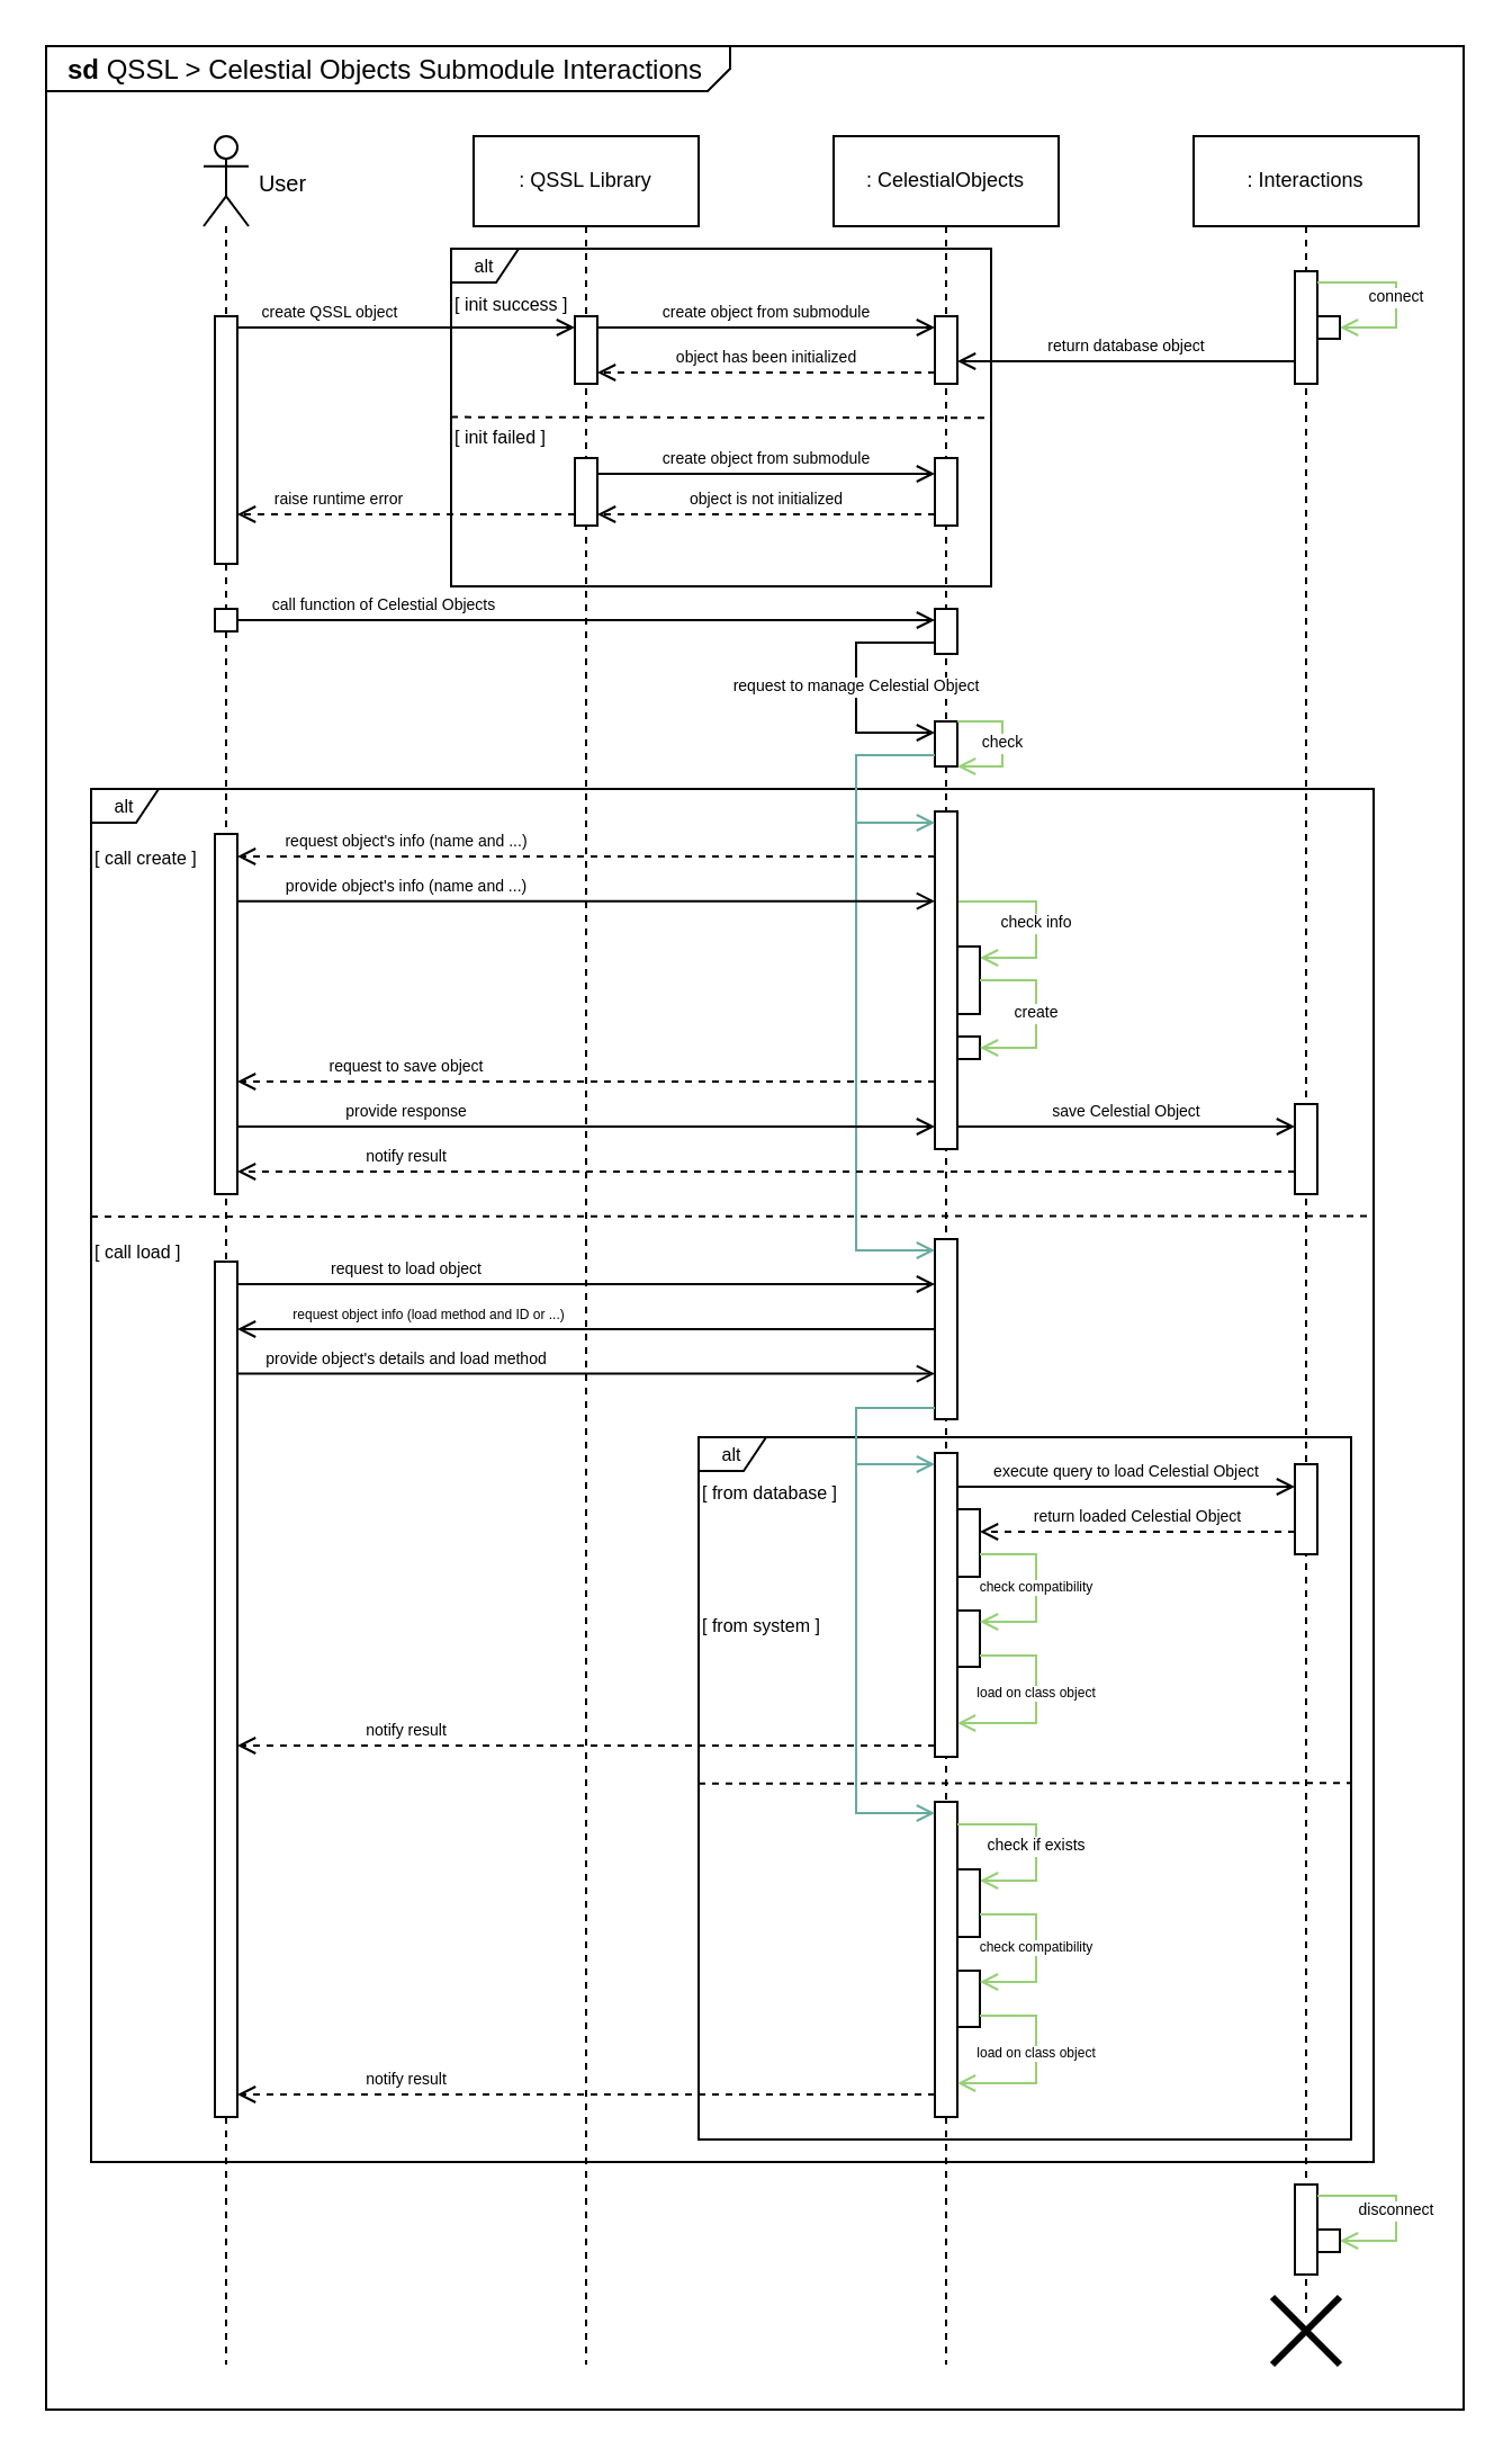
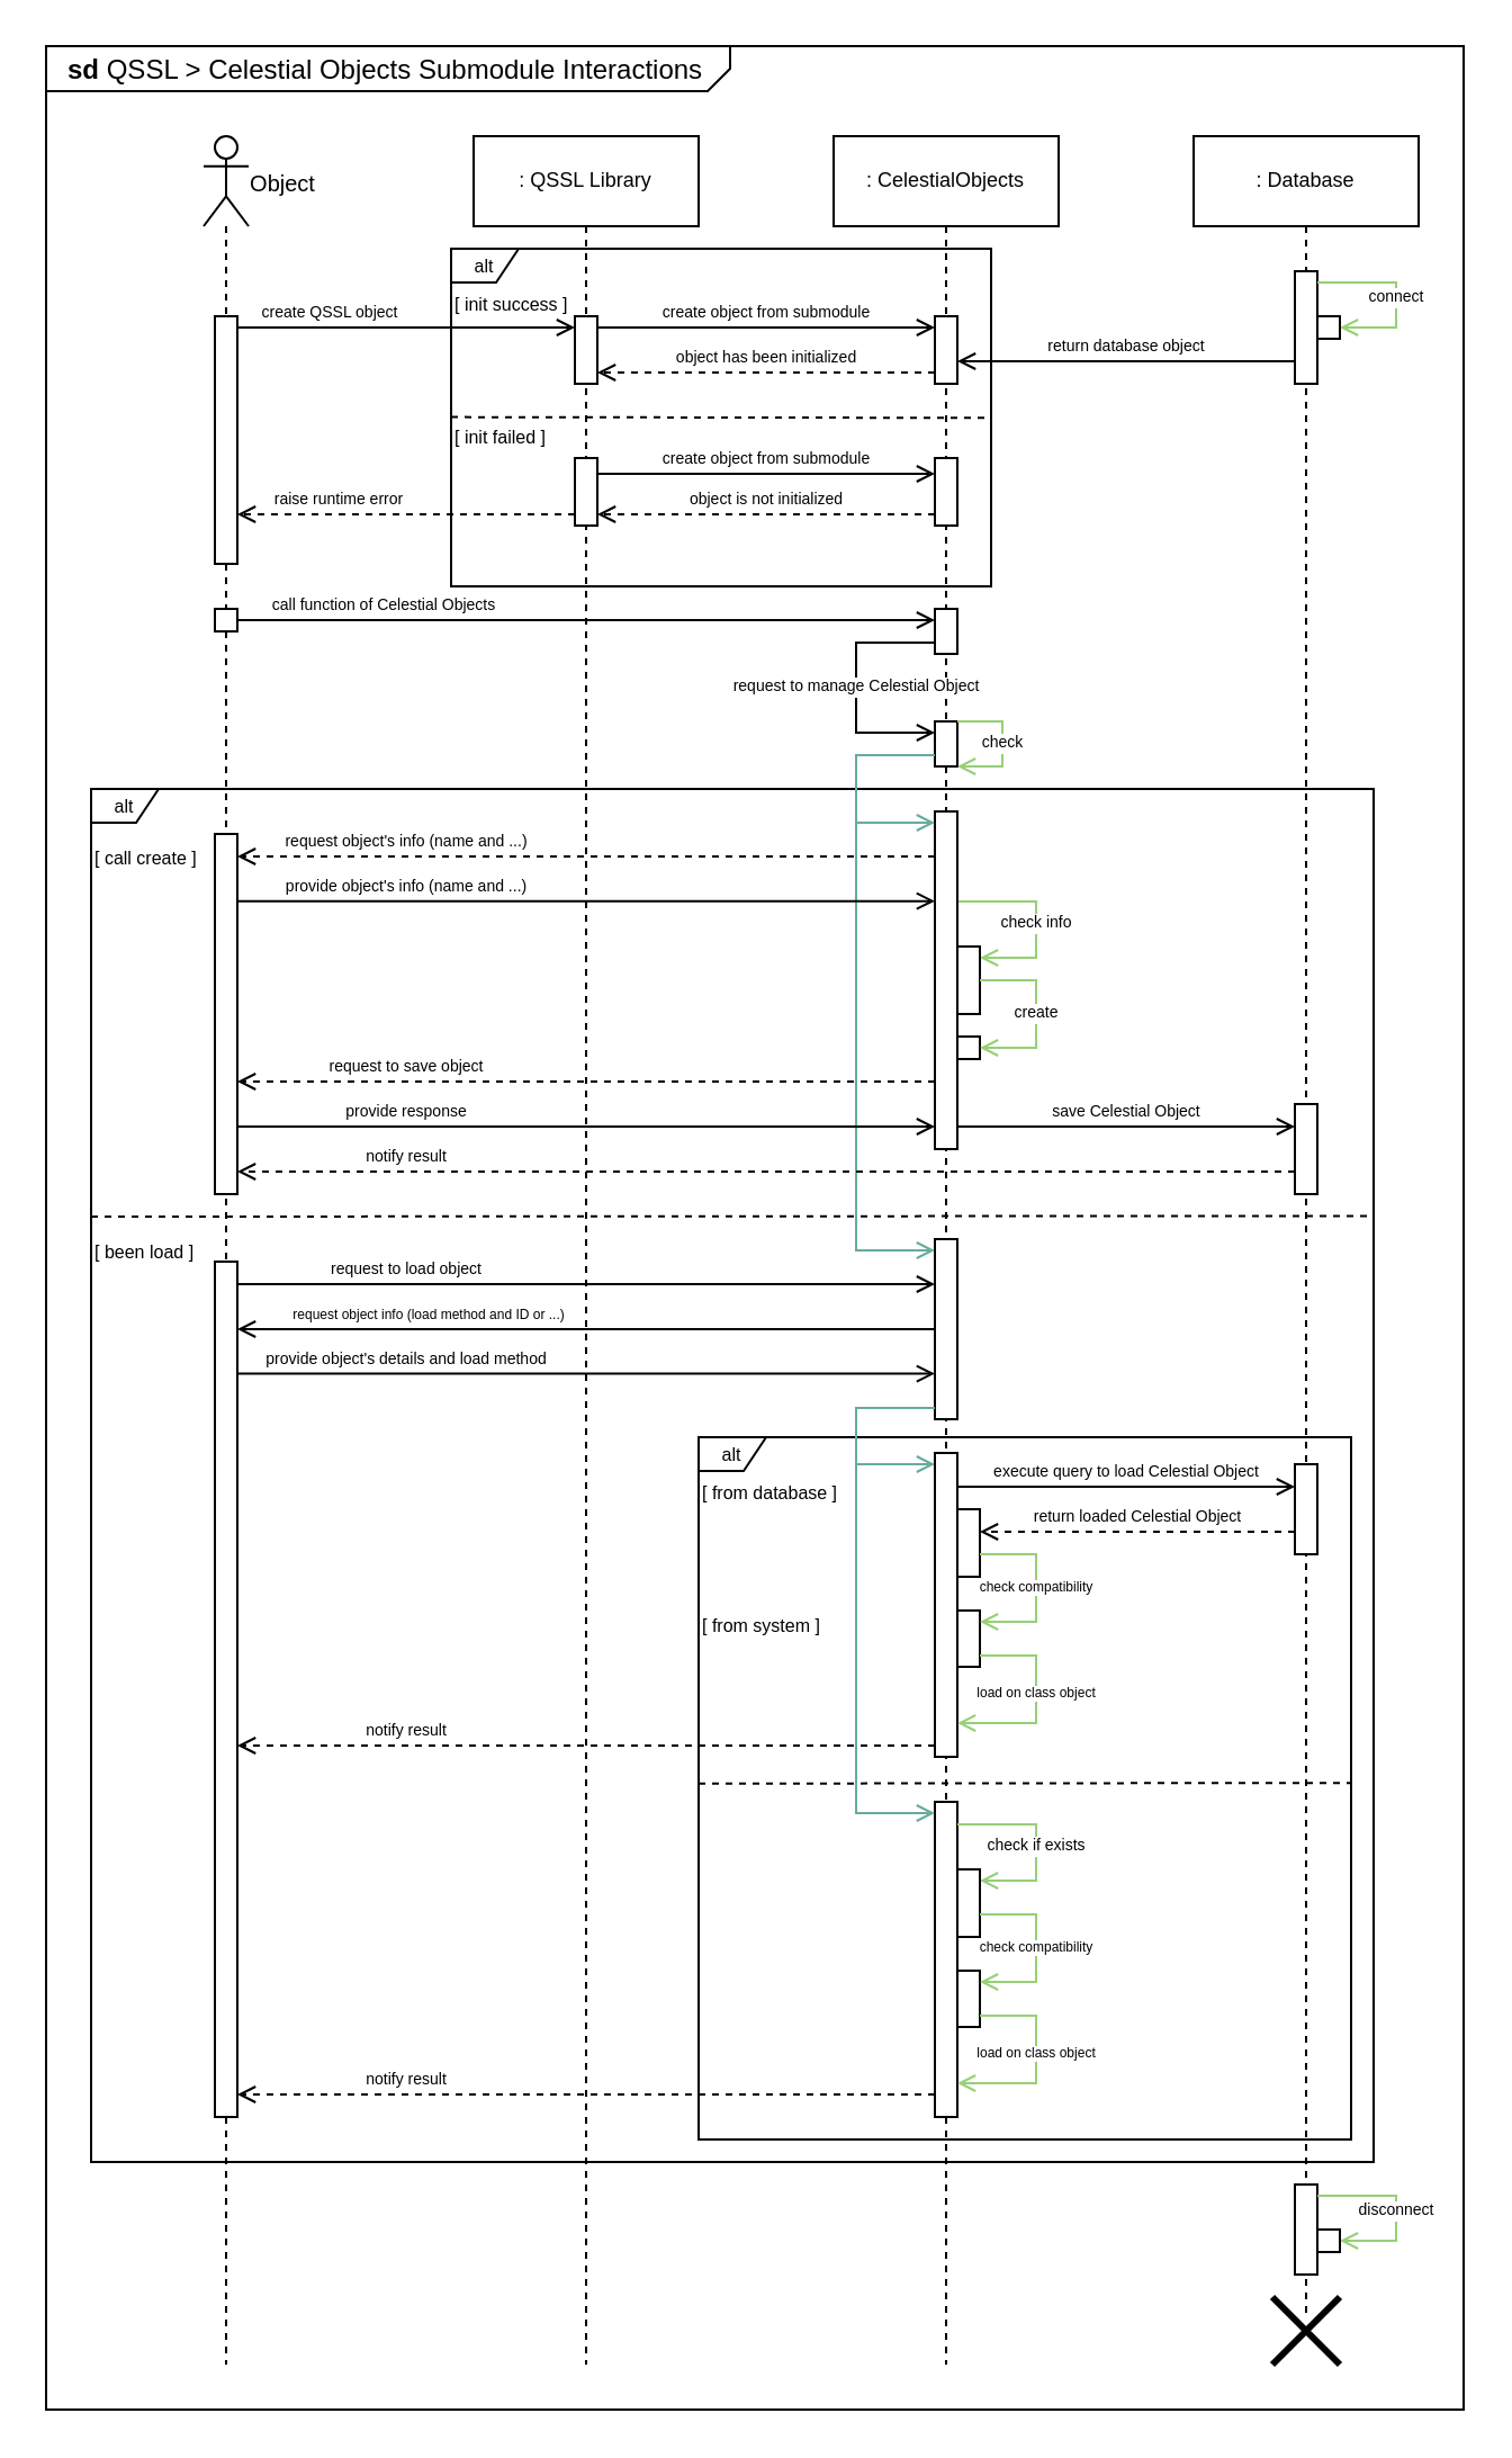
- <mxCell id="54" value=": Interactions" style="shape=umlLifeline;perimeter=lifelinePerimeter;whiteSpace=wrap;html=1;container=1;dropTarget=0;collapsible=0;recursiveResize=0;outlineConnect=0;portConstraint=eastwest;newEdgeStyle={&quot;curved&quot;:0,&quot;rounded&quot;:0};fontSize=9;" vertex="1" parent="1"><mxGeometry x="530" y="60" width="100" height="970" as="geometry" /></mxCell>
+ <mxCell id="54" value=": Database" style="shape=umlLifeline;perimeter=lifelinePerimeter;whiteSpace=wrap;html=1;container=1;dropTarget=0;collapsible=0;recursiveResize=0;outlineConnect=0;portConstraint=eastwest;newEdgeStyle={&quot;curved&quot;:0,&quot;rounded&quot;:0};fontSize=9;" vertex="1" parent="1"><mxGeometry x="530" y="60" width="100" height="970" as="geometry" /></mxCell>
- <mxCell id="81" value="User" style="text;html=1;align=center;verticalAlign=middle;resizable=0;points=[];autosize=1;strokeColor=none;fillColor=none;fontSize=10;" vertex="1" parent="1"><mxGeometry x="105" y="66" width="40" height="30" as="geometry" /></mxCell>
+ <mxCell id="81" value="Object" style="text;html=1;align=center;verticalAlign=middle;resizable=0;points=[];autosize=1;strokeColor=none;fillColor=none;fontSize=10;" vertex="1" parent="1"><mxGeometry x="105" y="66" width="40" height="30" as="geometry" /></mxCell>
- <mxCell id="82" value="[ call load ]" style="text;html=1;fontSize=8;" vertex="1" parent="1"><mxGeometry x="40" y="545" width="60" height="20" as="geometry" /></mxCell>
+ <mxCell id="82" value="[ been load ]" style="text;html=1;fontSize=8;" vertex="1" parent="1"><mxGeometry x="40" y="545" width="60" height="20" as="geometry" /></mxCell>
